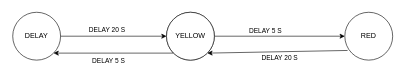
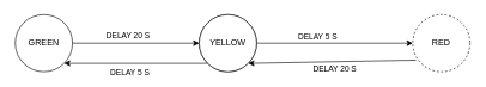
- <mxCell id="2" value="DELAY" style="ellipse;whiteSpace=wrap;html=1;aspect=fixed;" vertex="1" parent="1"><mxGeometry x="20" y="20" width="80" height="80" as="geometry" /></mxCell>
+ <mxCell id="2" value="GREEN" style="ellipse;whiteSpace=wrap;html=1;aspect=fixed;" vertex="1" parent="1"><mxGeometry x="20" y="20" width="80" height="80" as="geometry" /></mxCell>
- <mxCell id="4" value="RED" style="ellipse;whiteSpace=wrap;html=1;aspect=fixed;" vertex="1" parent="1"><mxGeometry x="575" y="20" width="80" height="80" as="geometry" /></mxCell>
+ <mxCell id="4" value="RED" style="ellipse;whiteSpace=wrap;html=1;aspect=fixed;dashed=1;" vertex="1" parent="1"><mxGeometry x="575" y="20" width="80" height="80" as="geometry" /></mxCell>
